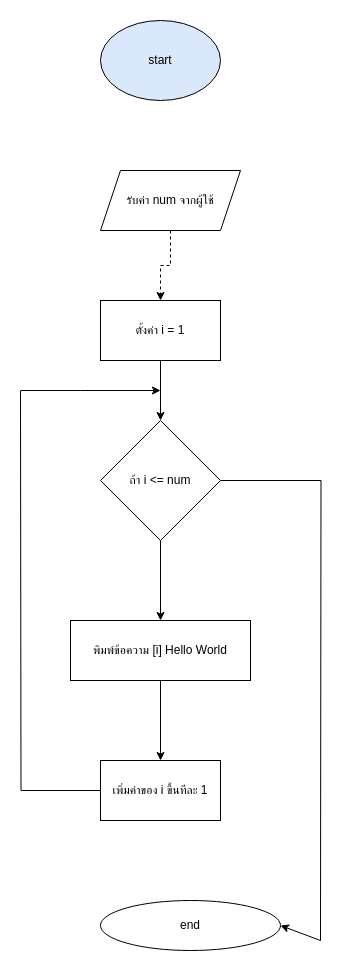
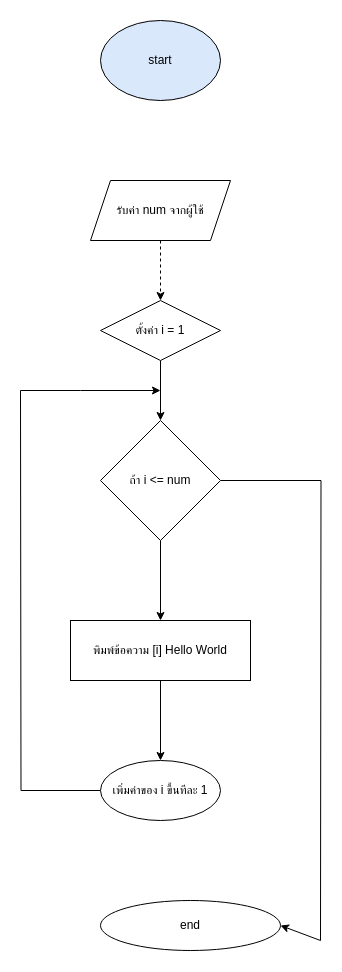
- <mxCell id="4" value="รับค่า num จากผู้ใช้" style="shape=parallelogram;perimeter=parallelogramPerimeter;whiteSpace=wrap;html=1;fixedSize=1;" vertex="1" parent="1"><mxGeometry x="100" y="170" width="140" height="60" as="geometry" /></mxCell>
+ <mxCell id="4" value="รับค่า num จากผู้ใช้" style="shape=parallelogram;perimeter=parallelogramPerimeter;whiteSpace=wrap;html=1;fixedSize=1;" vertex="1" parent="1"><mxGeometry x="90" y="180" width="140" height="60" as="geometry" /></mxCell>
- <mxCell id="6" value="ตั้งค่า i = 1" style="rounded=0;whiteSpace=wrap;html=1;" vertex="1" parent="1"><mxGeometry x="100" y="300" width="120" height="60" as="geometry" /></mxCell>
+ <mxCell id="6" value="ตั้งค่า i = 1" style="rhombus;whiteSpace=wrap;html=1;" vertex="1" parent="1"><mxGeometry x="100" y="300" width="120" height="60" as="geometry" /></mxCell>
- <mxCell id="13" value="เพิ่มค่าของ i ขึ้นทีละ 1" style="rounded=0;whiteSpace=wrap;html=1;" vertex="1" parent="1"><mxGeometry x="100" y="760" width="120" height="60" as="geometry" /></mxCell>
+ <mxCell id="13" value="เพิ่มค่าของ i ขึ้นทีละ 1" style="ellipse;whiteSpace=wrap;html=1;" vertex="1" parent="1"><mxGeometry x="100" y="760" width="120" height="60" as="geometry" /></mxCell>
